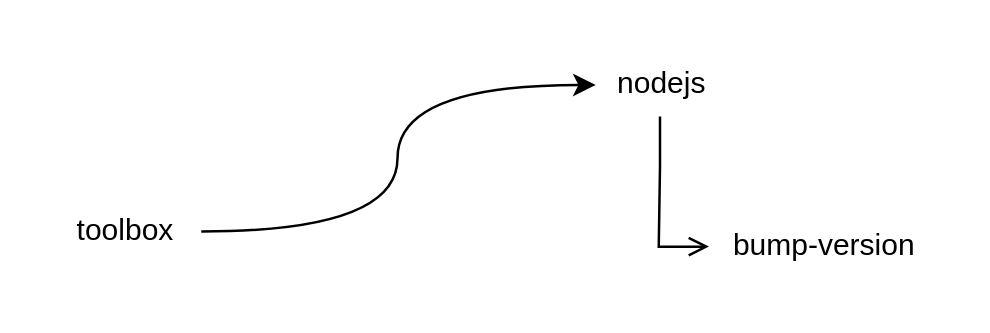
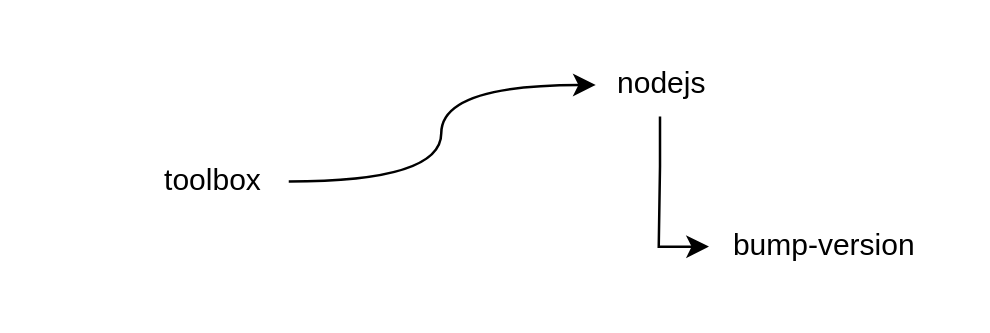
- <mxCell id="3" value="toolbox" style="text;html=1;align=center;verticalAlign=middle;whiteSpace=wrap;rounded=0;" vertex="1" parent="1"><mxGeometry x="20" y="77" width="60" height="30" as="geometry" /></mxCell>
+ <mxCell id="3" value="toolbox" style="text;html=1;align=center;verticalAlign=middle;whiteSpace=wrap;rounded=0;" vertex="1" parent="1"><mxGeometry x="55" y="57" width="60" height="30" as="geometry" /></mxCell>
- <mxCell id="4" style="edgeStyle=orthogonalEdgeStyle;rounded=0;orthogonalLoop=1;jettySize=auto;html=1;fontFamily=Helvetica;fontSize=12;fontColor=default;entryX=0.001;entryY=0.502;entryDx=0;entryDy=0;entryPerimeter=0;endArrow=open;" edge="1" parent="1" source="5" target="6"><mxGeometry relative="1" as="geometry"><mxPoint x="365.667" y="33" as="targetPoint" /></mxGeometry></mxCell>
+ <mxCell id="4" style="edgeStyle=orthogonalEdgeStyle;rounded=0;orthogonalLoop=1;jettySize=auto;html=1;fontFamily=Helvetica;fontSize=12;fontColor=default;entryX=0.001;entryY=0.502;entryDx=0;entryDy=0;entryPerimeter=0;" edge="1" parent="1" source="5" target="6"><mxGeometry relative="1" as="geometry"><mxPoint x="365.667" y="33" as="targetPoint" /></mxGeometry></mxCell>
